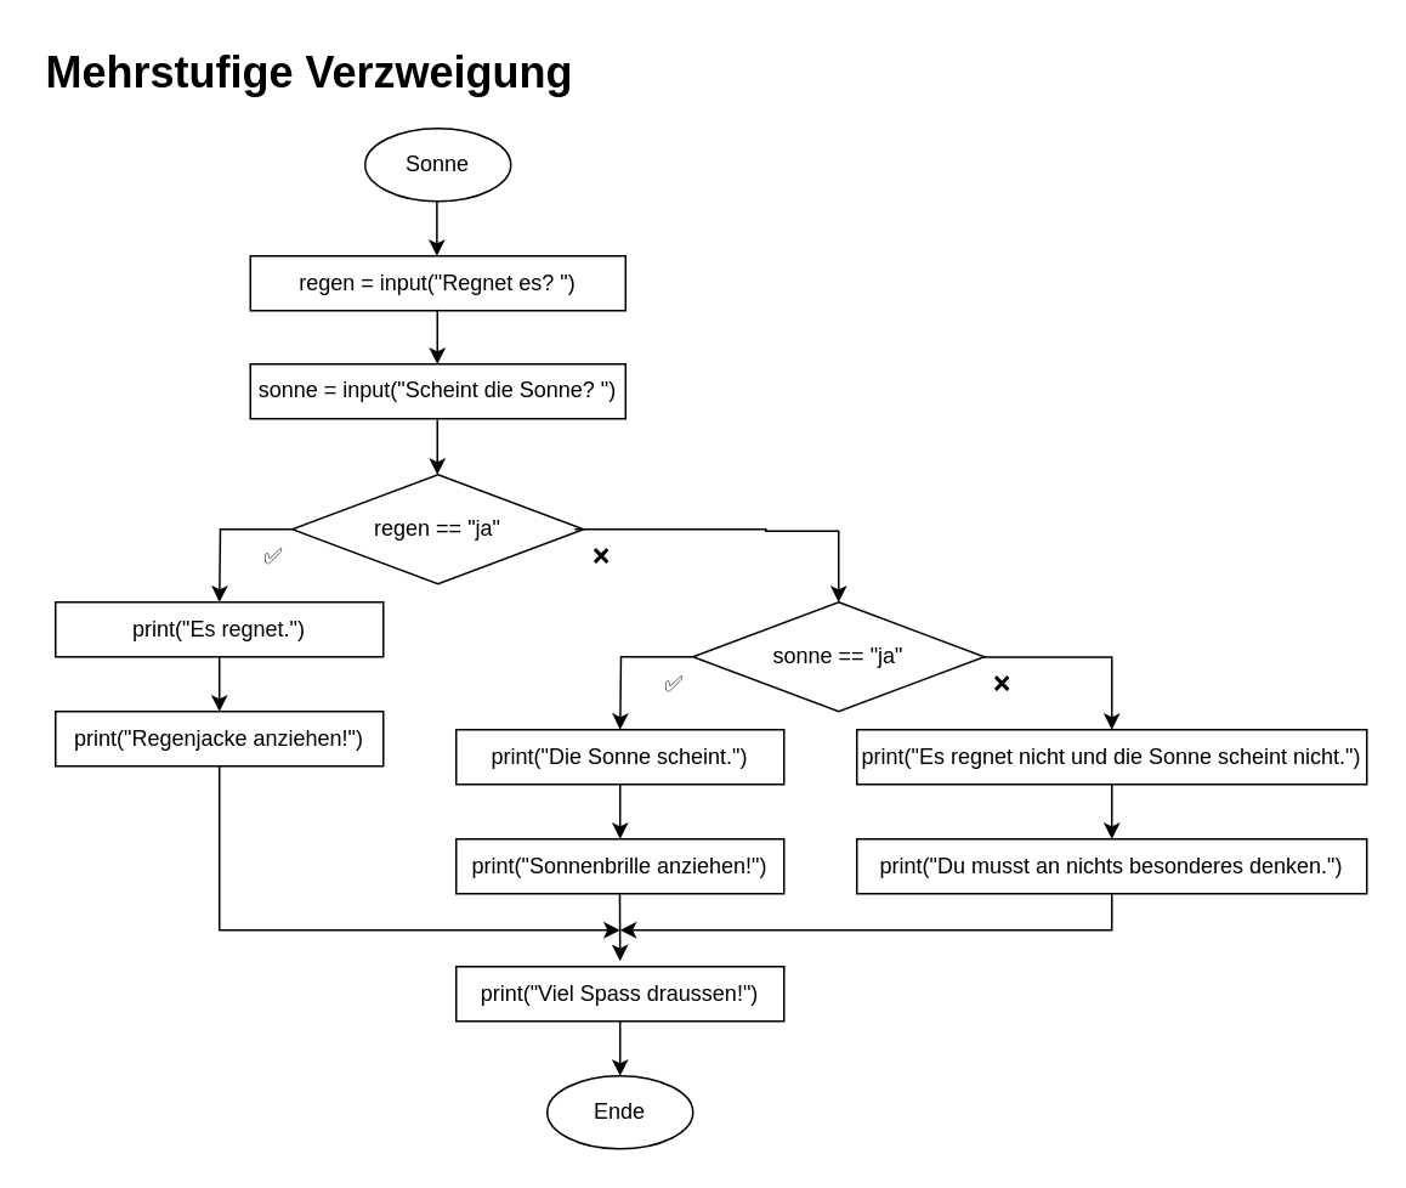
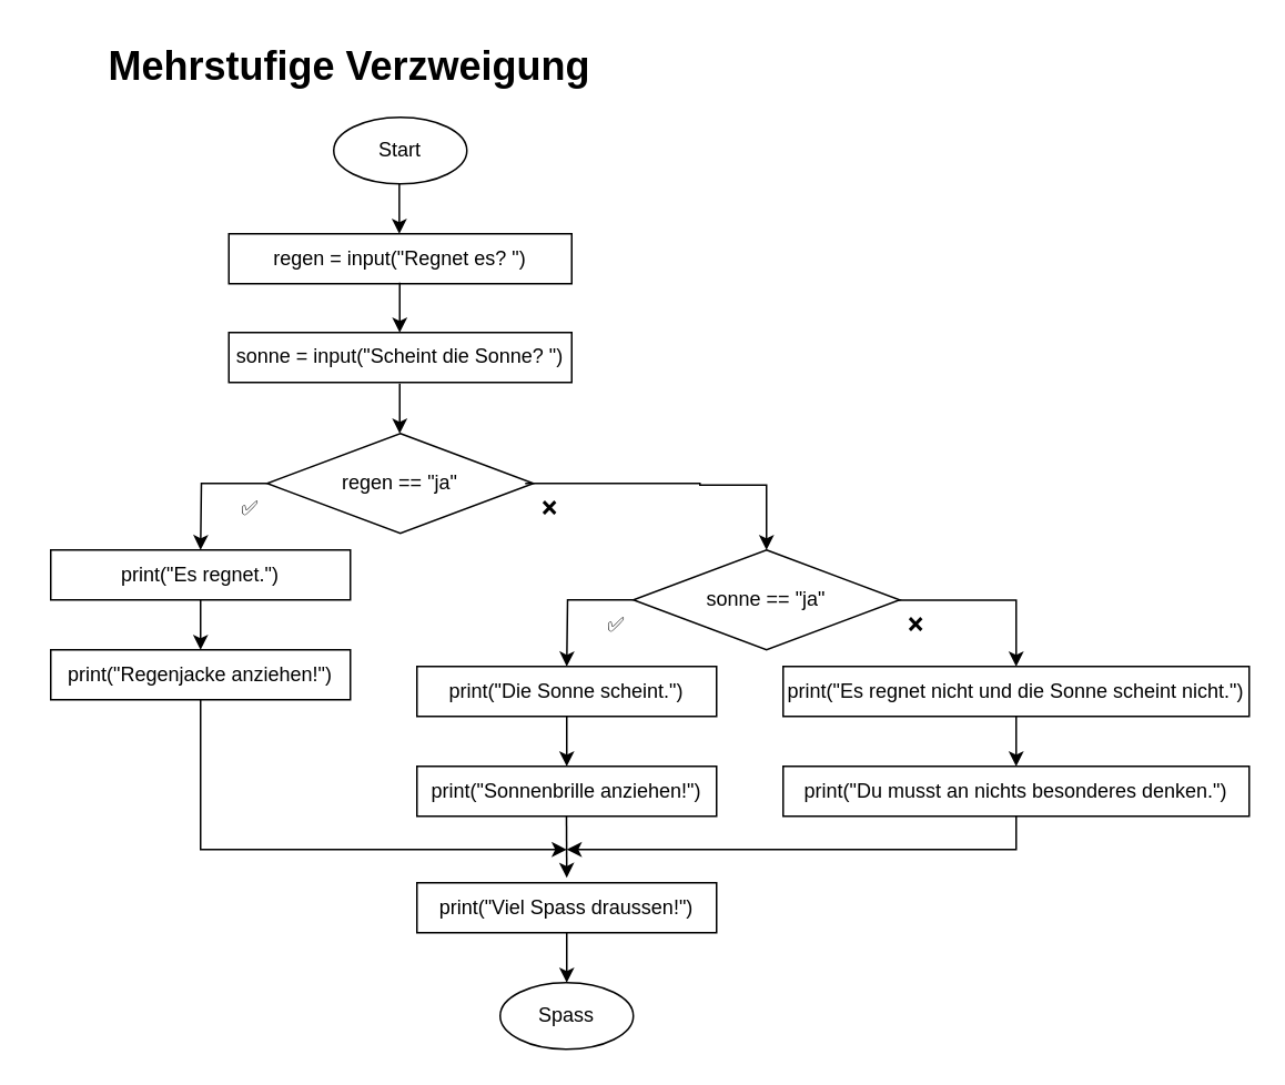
- <mxCell id="4" value="&lt;h1&gt;Mehrstufige Verzweigung&lt;/h1&gt;&lt;div&gt;&lt;br&gt;&lt;/div&gt;" style="text;html=1;strokeColor=none;fillColor=none;spacing=5;spacingTop=-20;whiteSpace=wrap;overflow=hidden;rounded=0;" vertex="1" parent="1"><mxGeometry x="20" y="20" width="340" height="40" as="geometry" /></mxCell>
+ <mxCell id="4" value="&lt;h1&gt;Mehrstufige Verzweigung&lt;/h1&gt;&lt;div&gt;&lt;br&gt;&lt;/div&gt;" style="text;html=1;strokeColor=none;fillColor=none;spacing=5;spacingTop=-20;whiteSpace=wrap;overflow=hidden;rounded=0;" vertex="1" parent="1"><mxGeometry x="60" y="20" width="340" height="40" as="geometry" /></mxCell>
- <mxCell id="5" value="Sonne" style="ellipse;whiteSpace=wrap;html=1;" vertex="1" parent="1"><mxGeometry x="200" y="70" width="80" height="40" as="geometry" /></mxCell>
+ <mxCell id="5" value="Start" style="ellipse;whiteSpace=wrap;html=1;" vertex="1" parent="1"><mxGeometry x="200" y="70" width="80" height="40" as="geometry" /></mxCell>
- <mxCell id="27" value="Ende" style="ellipse;whiteSpace=wrap;html=1;" vertex="1" parent="1"><mxGeometry x="300" y="590" width="80" height="40" as="geometry" /></mxCell>
+ <mxCell id="27" value="Spass" style="ellipse;whiteSpace=wrap;html=1;" vertex="1" parent="1"><mxGeometry x="300" y="590" width="80" height="40" as="geometry" /></mxCell>
